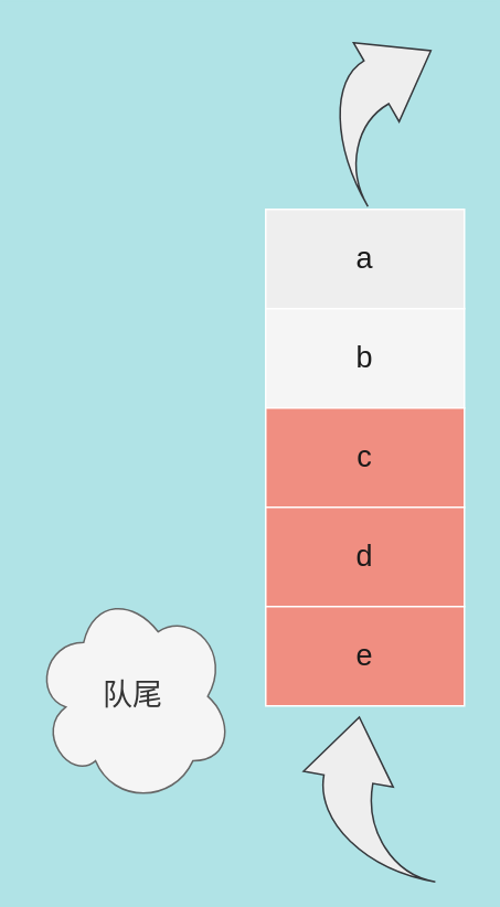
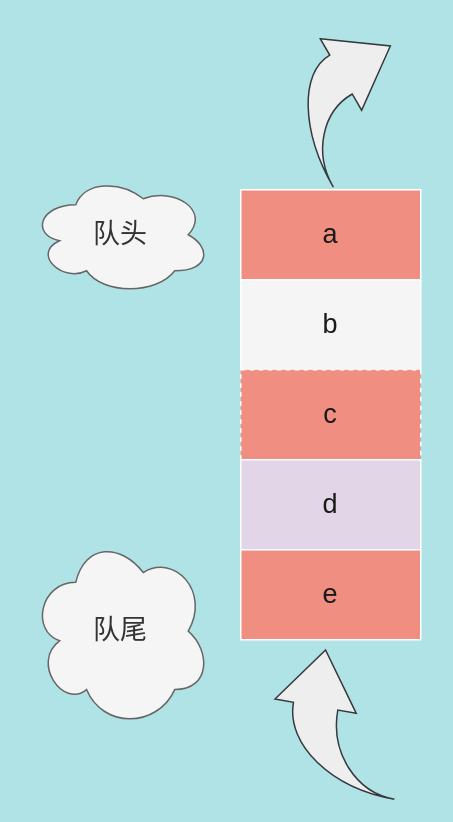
+ <mxCell id="11" value="&lt;font style=&quot;font-size: 18px&quot;&gt;队头&lt;/font&gt;" style="ellipse;shape=cloud;whiteSpace=wrap;html=1;fillColor=#f5f5f5;strokeColor=#666666;fontColor=#333333;" parent="1" vertex="1"><mxGeometry x="20" y="116" width="120" height="80" as="geometry" /></mxCell>
- <mxCell id="2" value="a" style="rounded=0;whiteSpace=wrap;html=1;fontSize=18;fillColor=#eeeeee;strokeColor=#FFFFFF;fontColor=#1A1A1A;" parent="1" vertex="1"><mxGeometry x="160" y="126" width="120" height="60" as="geometry" /></mxCell>
+ <mxCell id="2" value="a" style="rounded=0;whiteSpace=wrap;html=1;fontSize=18;fillColor=#F08E81;strokeColor=#FFFFFF;fontColor=#1A1A1A;" parent="1" vertex="1"><mxGeometry x="160" y="126" width="120" height="60" as="geometry" /></mxCell>
- <mxCell id="4" value="c" style="rounded=0;whiteSpace=wrap;html=1;fontSize=18;fillColor=#F08E81;strokeColor=#FFFFFF;fontColor=#1A1A1A;" parent="1" vertex="1"><mxGeometry x="160" y="246" width="120" height="60" as="geometry" /></mxCell>
+ <mxCell id="4" value="c" style="rounded=0;whiteSpace=wrap;html=1;fontSize=18;fillColor=#F08E81;strokeColor=#FFFFFF;fontColor=#1A1A1A;dashed=1;" parent="1" vertex="1"><mxGeometry x="160" y="246" width="120" height="60" as="geometry" /></mxCell>
- <mxCell id="5" value="d" style="rounded=0;whiteSpace=wrap;html=1;fontSize=18;fillColor=#F08E81;strokeColor=#FFFFFF;fontColor=#1A1A1A;" parent="1" vertex="1"><mxGeometry x="160" y="306" width="120" height="60" as="geometry" /></mxCell>
+ <mxCell id="5" value="d" style="rounded=0;whiteSpace=wrap;html=1;fontSize=18;fillColor=#e1d5e7;strokeColor=#FFFFFF;fontColor=#1A1A1A;" parent="1" vertex="1"><mxGeometry x="160" y="306" width="120" height="60" as="geometry" /></mxCell>
